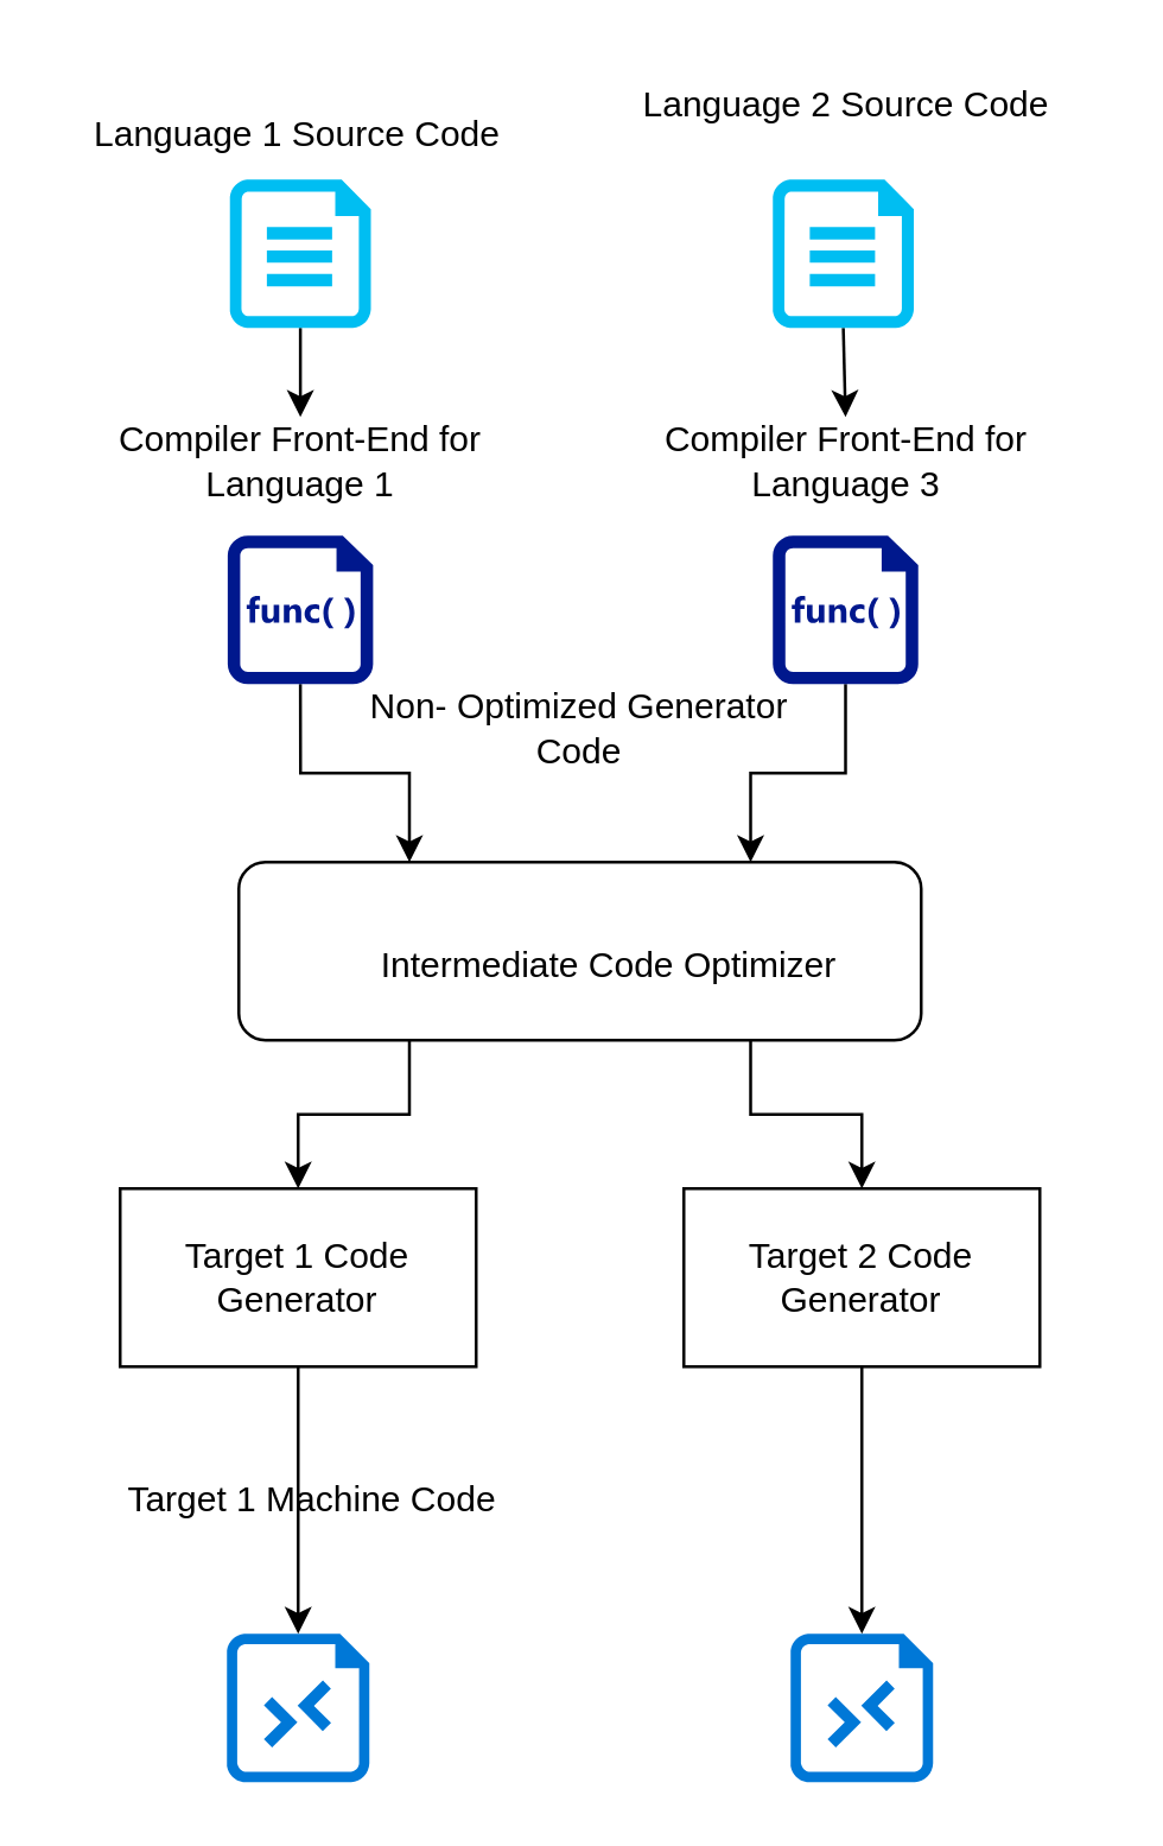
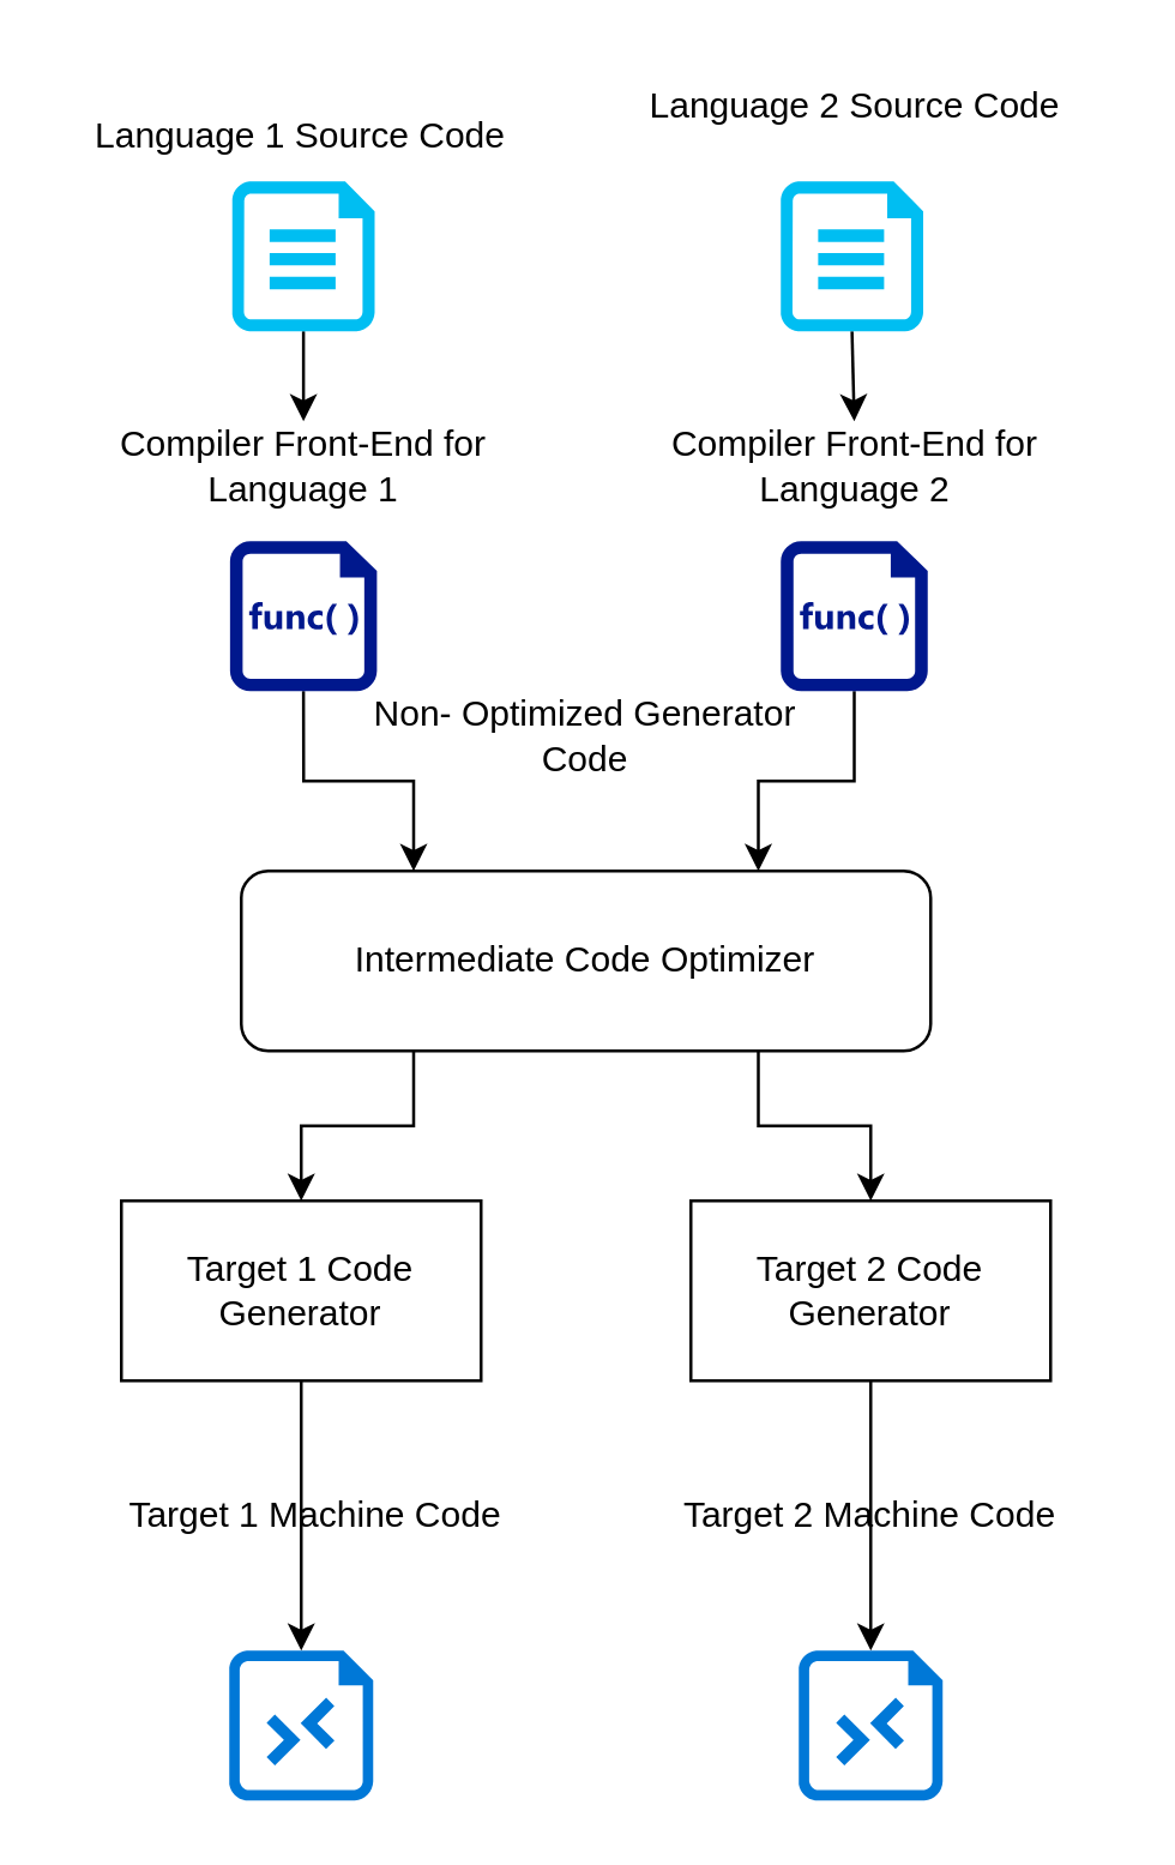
- <mxCell id="13" value="Compiler Front-End for Language 3" style="text;html=1;strokeColor=none;fillColor=none;align=center;verticalAlign=middle;whiteSpace=wrap;rounded=0;" vertex="1" parent="1"><mxGeometry x="204.5" y="140" width="160" height="30" as="geometry" /></mxCell>
+ <mxCell id="13" value="Compiler Front-End for Language 2" style="text;html=1;strokeColor=none;fillColor=none;align=center;verticalAlign=middle;whiteSpace=wrap;rounded=0;" vertex="1" parent="1"><mxGeometry x="204.5" y="140" width="160" height="30" as="geometry" /></mxCell>
- <mxCell id="17" value="Intermediate Code Optimizer" style="text;html=1;strokeColor=none;fillColor=none;align=center;verticalAlign=middle;whiteSpace=wrap;rounded=0;" vertex="1" parent="1"><mxGeometry x="110" y="310" width="190" height="30" as="geometry" /></mxCell>
+ <mxCell id="17" value="Intermediate Code Optimizer" style="text;html=1;strokeColor=none;fillColor=none;align=center;verticalAlign=middle;whiteSpace=wrap;rounded=0;" vertex="1" parent="1"><mxGeometry x="100" y="305" width="190" height="30" as="geometry" /></mxCell>
+ <mxCell id="28" value="Target 2 Machine Code" style="text;html=1;strokeColor=none;fillColor=none;align=center;verticalAlign=middle;whiteSpace=wrap;rounded=0;" vertex="1" parent="1"><mxGeometry x="225" y="490" width="130" height="30" as="geometry" /></mxCell>
